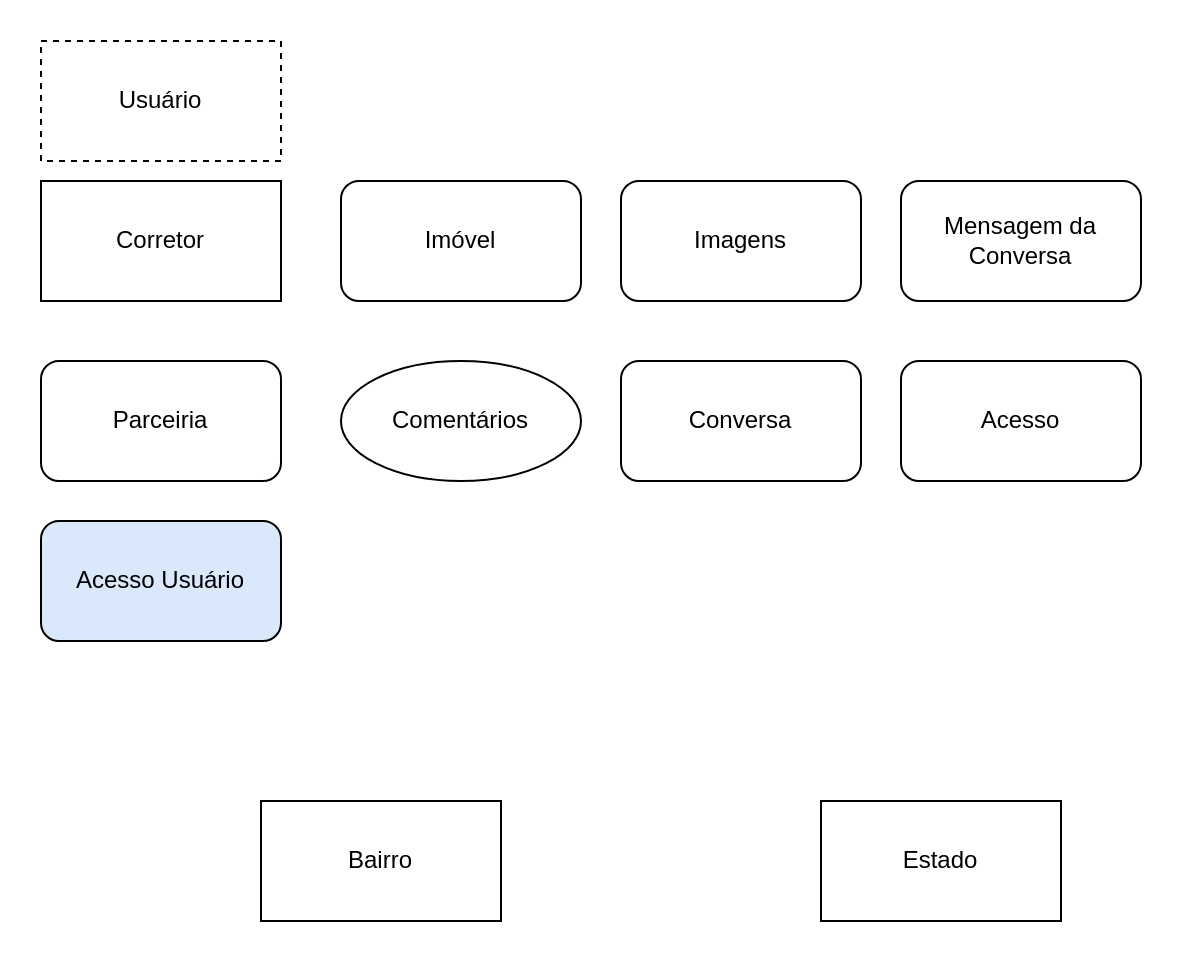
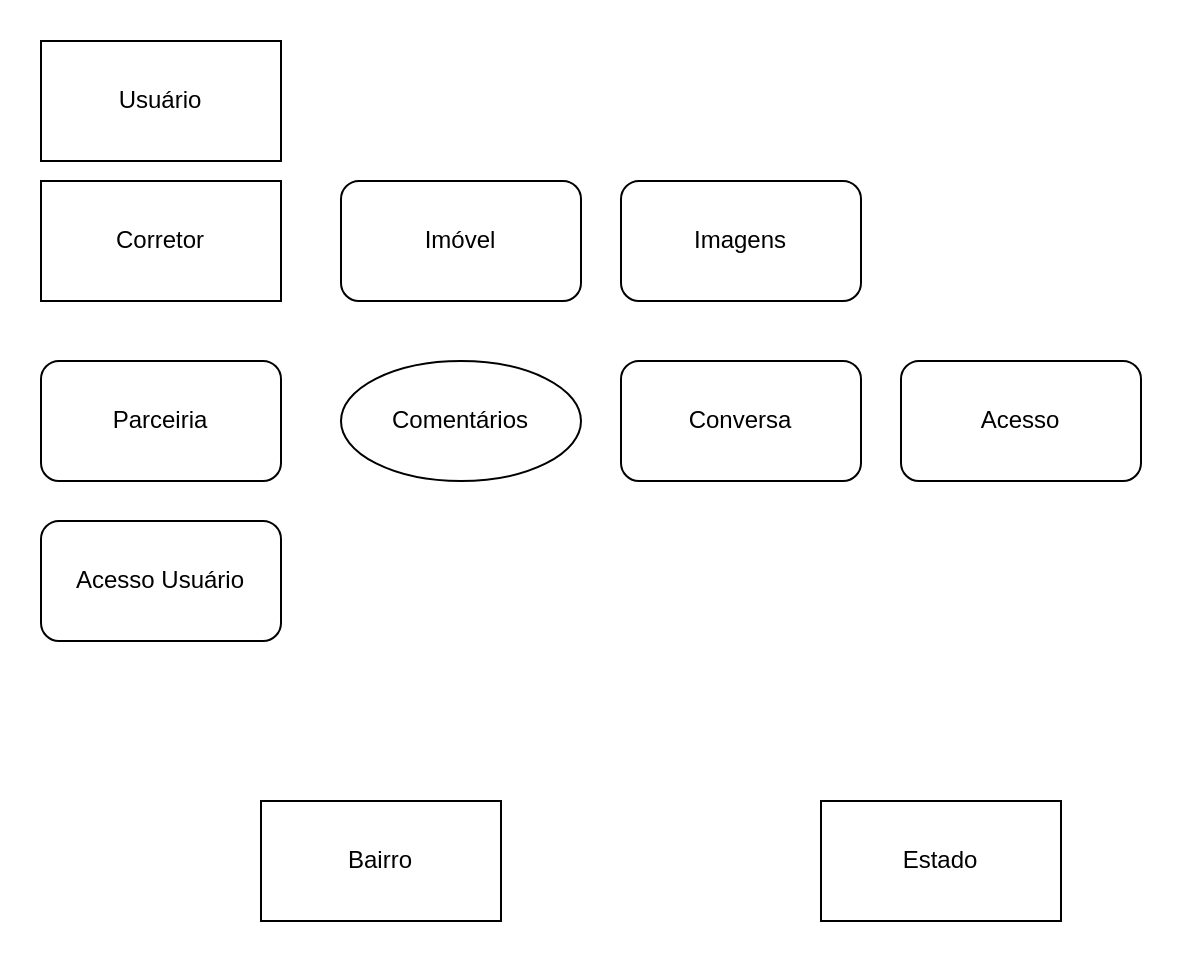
- <mxCell id="11" value="Usuário" style="rounded=0;whiteSpace=wrap;html=1;dashed=1;" parent="1" vertex="1"><mxGeometry x="20" y="20" width="120" height="60" as="geometry" /></mxCell>
+ <mxCell id="11" value="Usuário" style="rounded=0;whiteSpace=wrap;html=1;" parent="1" vertex="1"><mxGeometry x="20" y="20" width="120" height="60" as="geometry" /></mxCell>
- <mxCell id="8" value="Mensagem da Conversa" style="rounded=1;whiteSpace=wrap;html=1;" parent="1" vertex="1"><mxGeometry x="450" y="90" width="120" height="60" as="geometry" /></mxCell>
- <mxCell id="10" value="Acesso Usuário" style="rounded=1;whiteSpace=wrap;html=1;fillColor=#dae8fc;" parent="1" vertex="1"><mxGeometry x="20" y="260" width="120" height="60" as="geometry" /></mxCell>
+ <mxCell id="10" value="Acesso Usuário" style="rounded=1;whiteSpace=wrap;html=1;" parent="1" vertex="1"><mxGeometry x="20" y="260" width="120" height="60" as="geometry" /></mxCell>
